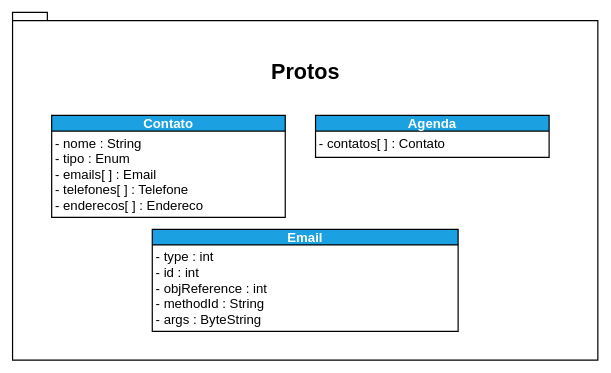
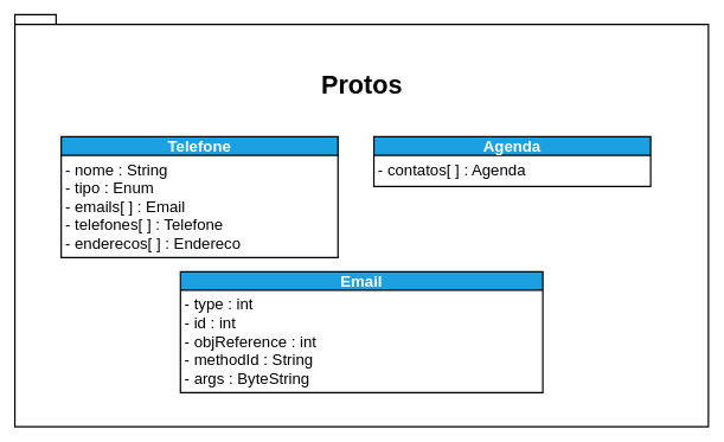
- <mxCell id="3" value="Contato" style="swimlane;fontStyle=1;align=center;verticalAlign=bottom;childLayout=stackLayout;horizontal=1;startSize=26;horizontalStack=0;resizeParent=1;resizeParentMax=0;resizeLast=0;collapsible=1;marginBottom=0;fontSize=22;strokeColor=#000000;strokeWidth=2;fillColor=#1ba1e2;fontColor=#ffffff;" vertex="1" parent="1"><mxGeometry x="85.24" y="192" width="389.5" height="170" as="geometry" /></mxCell>
+ <mxCell id="3" value="Telefone" style="swimlane;fontStyle=1;align=center;verticalAlign=bottom;childLayout=stackLayout;horizontal=1;startSize=26;horizontalStack=0;resizeParent=1;resizeParentMax=0;resizeLast=0;collapsible=1;marginBottom=0;fontSize=22;strokeColor=#000000;strokeWidth=2;fillColor=#1ba1e2;fontColor=#ffffff;" vertex="1" parent="1"><mxGeometry x="85.24" y="192" width="389.5" height="170" as="geometry" /></mxCell>
- <mxCell id="6" value="- contatos[ ] : Contato" style="text;strokeColor=none;fillColor=none;align=left;verticalAlign=top;spacingLeft=4;spacingRight=4;overflow=hidden;rotatable=0;points=[[0,0.5],[1,0.5]];portConstraint=eastwest;fontSize=22;strokeWidth=2;" vertex="1" parent="5"><mxGeometry y="26" width="389.5" height="44" as="geometry" /></mxCell>
+ <mxCell id="6" value="- contatos[ ] : Agenda" style="text;strokeColor=none;fillColor=none;align=left;verticalAlign=top;spacingLeft=4;spacingRight=4;overflow=hidden;rotatable=0;points=[[0,0.5],[1,0.5]];portConstraint=eastwest;fontSize=22;strokeWidth=2;" vertex="1" parent="5"><mxGeometry y="26" width="389.5" height="44" as="geometry" /></mxCell>
